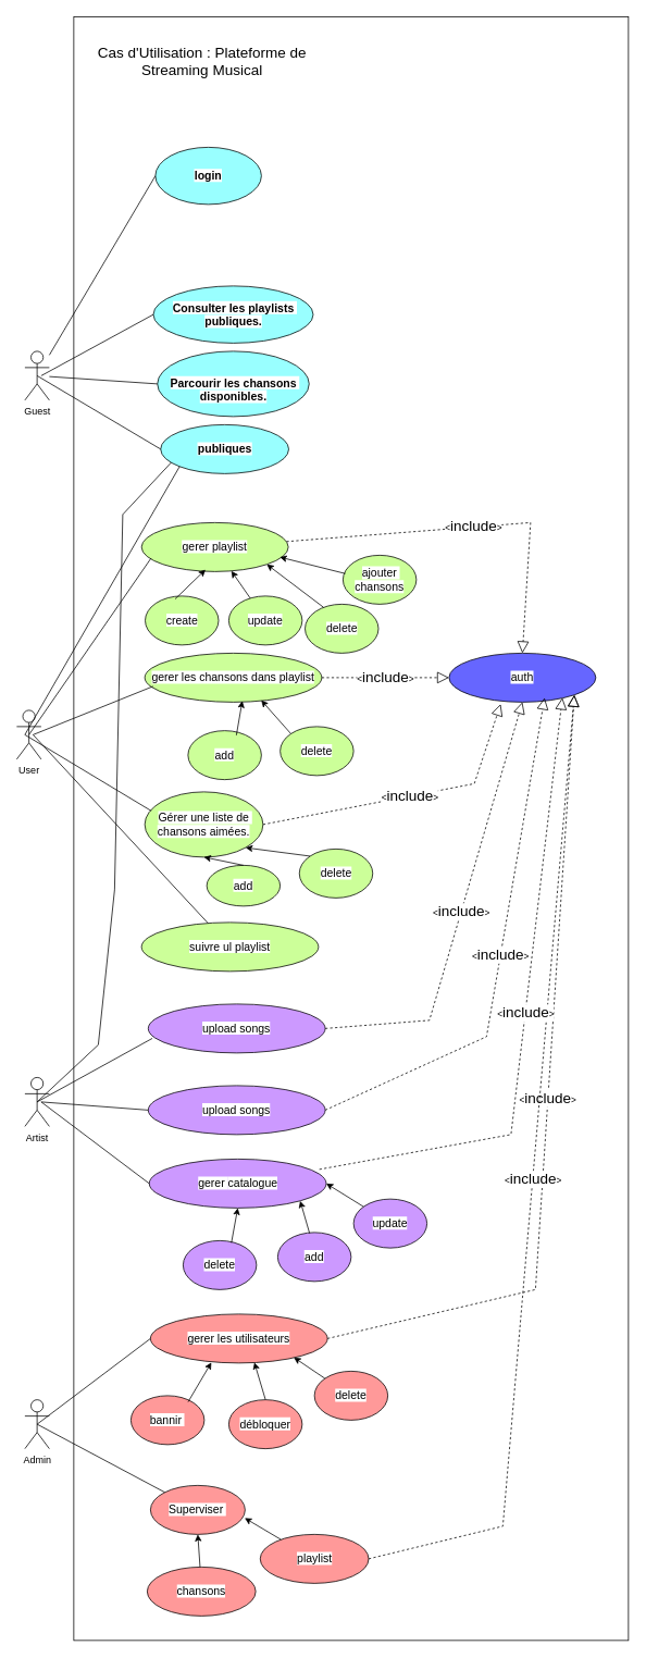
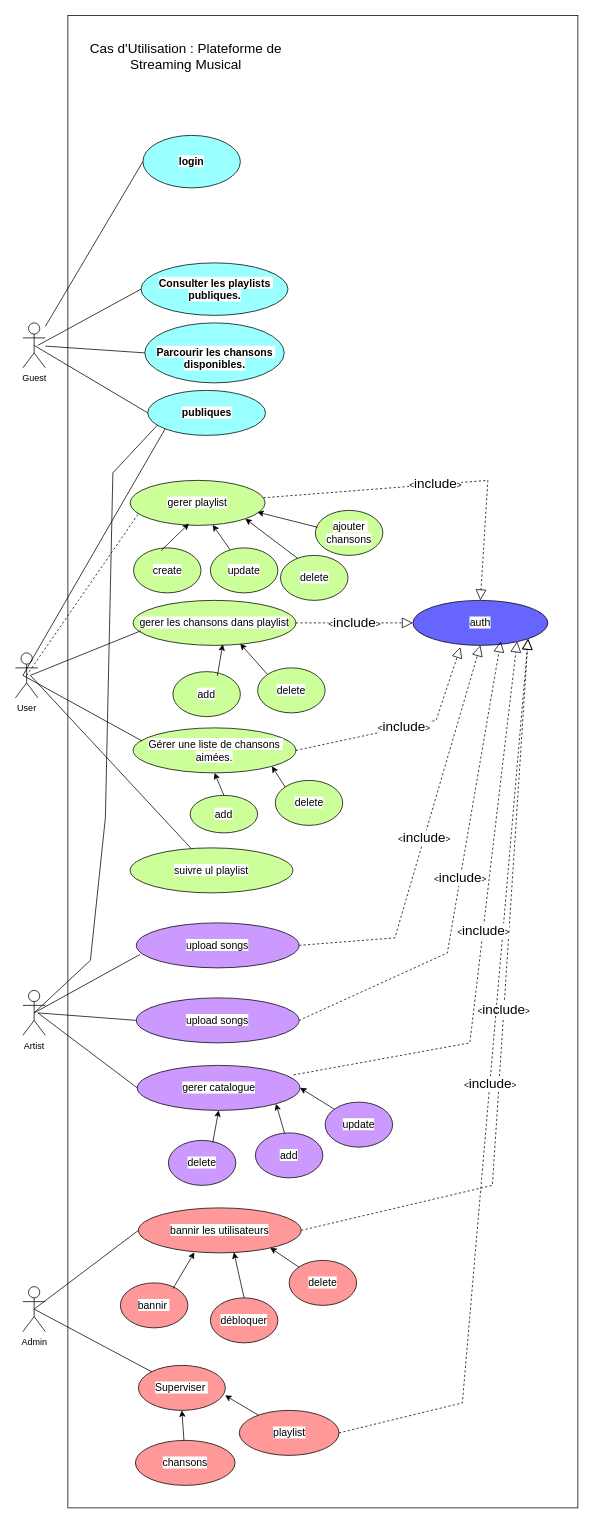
- <mxCell id="48" value="" style="endArrow=none;html=1;rounded=0;entryX=0.064;entryY=0.732;entryDx=0;entryDy=0;exitX=0.5;exitY=0.5;exitDx=0;exitDy=0;exitPerimeter=0;entryPerimeter=0;" edge="1" parent="1" source="5" target="9"><mxGeometry width="50" height="50" relative="1" as="geometry"><mxPoint x="70" y="481" as="sourcePoint" /><mxPoint x="193" y="570" as="targetPoint" /></mxGeometry></mxCell>
+ <mxCell id="48" value="" style="endArrow=none;html=1;rounded=0;entryX=0.064;entryY=0.732;entryDx=0;entryDy=0;exitX=0.5;exitY=0.5;exitDx=0;exitDy=0;exitPerimeter=0;entryPerimeter=0;dashed=1;" edge="1" parent="1" source="5" target="9"><mxGeometry width="50" height="50" relative="1" as="geometry"><mxPoint x="70" y="481" as="sourcePoint" /><mxPoint x="193" y="570" as="targetPoint" /></mxGeometry></mxCell>
- <mxCell id="17" value="&lt;span style=&quot;font-family: &amp;quot;Nunito Sans&amp;quot;, sans-serif; font-size: 14px; text-align: start; white-space-collapse: preserve; background-color: rgb(255, 255, 255);&quot;&gt;Gérer une liste de chansons aimées.&lt;/span&gt;" style="ellipse;whiteSpace=wrap;html=1;fillColor=#CCFF99;" vertex="1" parent="1"><mxGeometry x="177" y="970" width="145" height="80" as="geometry" /></mxCell>
+ <mxCell id="17" value="&lt;span style=&quot;font-family: &amp;quot;Nunito Sans&amp;quot;, sans-serif; font-size: 14px; text-align: start; white-space-collapse: preserve; background-color: rgb(255, 255, 255);&quot;&gt;Gérer une liste de chansons aimées.&lt;/span&gt;" style="ellipse;whiteSpace=wrap;html=1;fillColor=#CCFF99;" vertex="1" parent="1"><mxGeometry x="177" y="970" width="217" height="60" as="geometry" /></mxCell>
- <mxCell id="23" value="&lt;font face=&quot;Nunito Sans, sans-serif&quot;&gt;&lt;span style=&quot;font-size: 14px; white-space-collapse: preserve; background-color: rgb(255, 255, 255);&quot;&gt;gerer les utilisateurs&lt;/span&gt;&lt;/font&gt;" style="ellipse;whiteSpace=wrap;html=1;fillColor=#FF9999;" vertex="1" parent="1"><mxGeometry x="184" y="1610" width="217" height="60" as="geometry" /></mxCell>
+ <mxCell id="23" value="&lt;font face=&quot;Nunito Sans, sans-serif&quot;&gt;&lt;span style=&quot;font-size: 14px; white-space-collapse: preserve; background-color: rgb(255, 255, 255);&quot;&gt;bannir les utilisateurs&lt;/span&gt;&lt;/font&gt;" style="ellipse;whiteSpace=wrap;html=1;fillColor=#FF9999;" vertex="1" parent="1"><mxGeometry x="184" y="1610" width="217" height="60" as="geometry" /></mxCell>
- <mxCell id="26" value="&lt;div style=&quot;text-align: start;&quot;&gt;&lt;span style=&quot;font-family: &amp;quot;Nunito Sans&amp;quot;, sans-serif; font-size: 14px; white-space-collapse: preserve; background-color: rgb(255, 255, 255);&quot;&gt;débloquer&lt;/span&gt;&lt;/div&gt;" style="ellipse;whiteSpace=wrap;html=1;fillColor=#FF9999;" vertex="1" parent="1"><mxGeometry x="280" y="1715" width="90" height="60" as="geometry" /></mxCell>
+ <mxCell id="26" value="&lt;div style=&quot;text-align: start;&quot;&gt;&lt;span style=&quot;font-family: &amp;quot;Nunito Sans&amp;quot;, sans-serif; font-size: 14px; white-space-collapse: preserve; background-color: rgb(255, 255, 255);&quot;&gt;débloquer&lt;/span&gt;&lt;/div&gt;" style="ellipse;whiteSpace=wrap;html=1;fillColor=#FF9999;" vertex="1" parent="1"><mxGeometry x="280" y="1730" width="90" height="60" as="geometry" /></mxCell>
